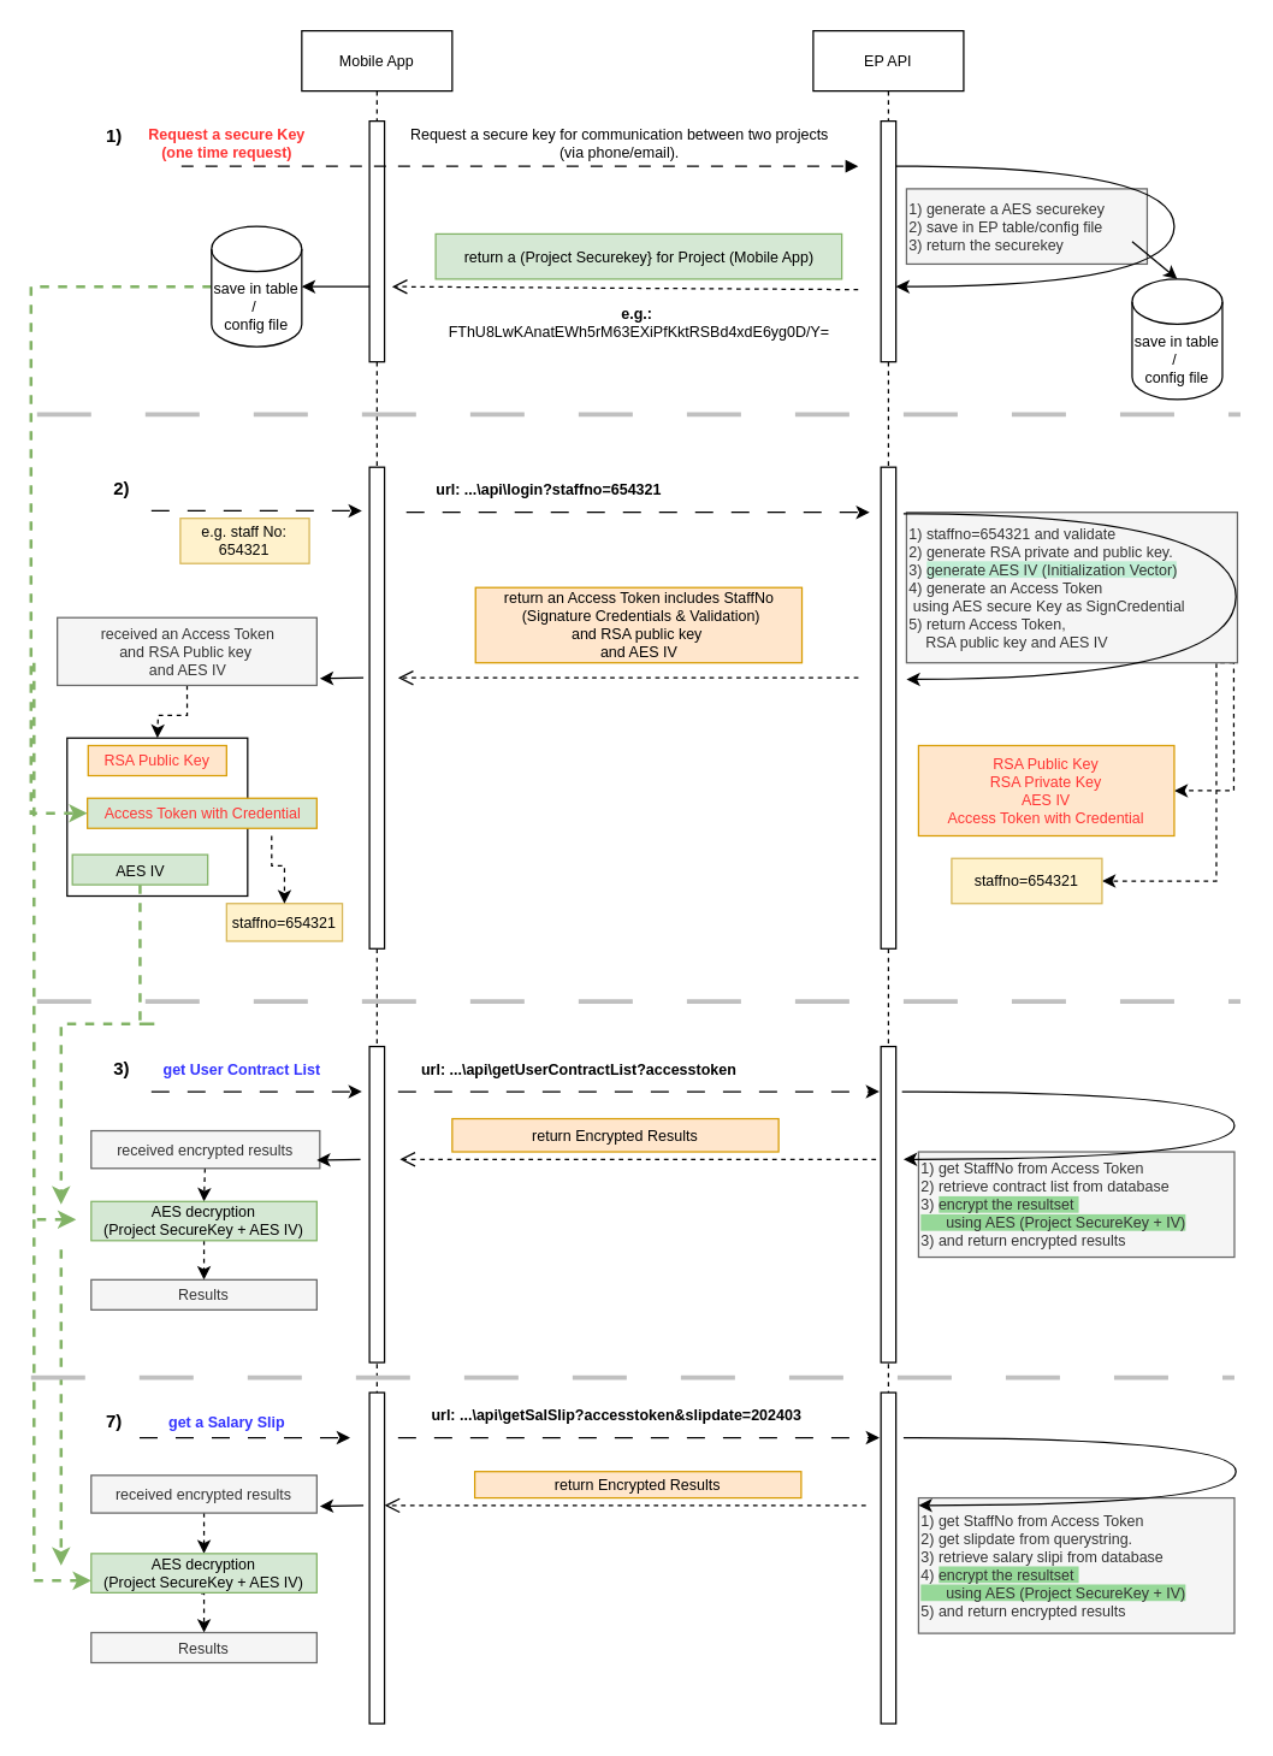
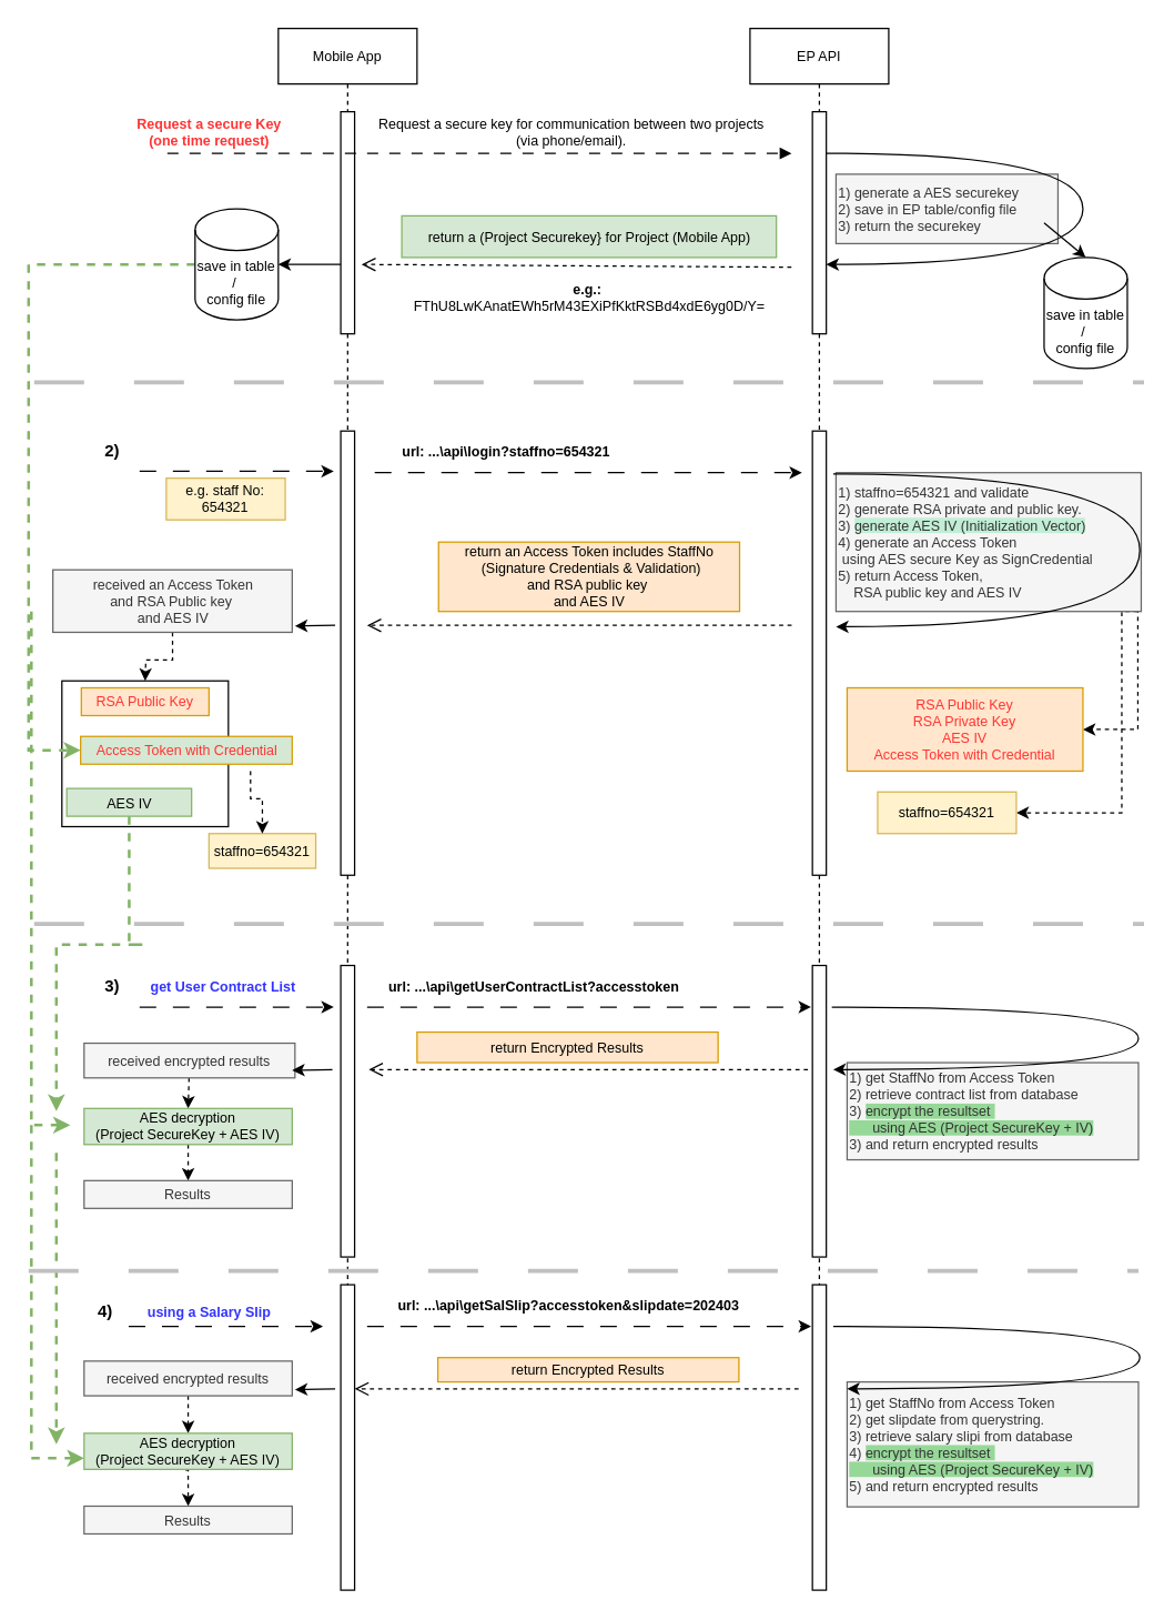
- <mxCell id="34" value="1)" style="text;html=1;align=center;verticalAlign=middle;resizable=0;points=[];autosize=1;strokeColor=none;fillColor=none;fontStyle=1" parent="1" vertex="1"><mxGeometry x="60" y="75" width="30" height="30" as="geometry" /></mxCell>
- <mxCell id="19" value="&lt;b style=&quot;font-size: 10px;&quot;&gt;e.g.:&amp;nbsp;&lt;/b&gt;&lt;br style=&quot;font-size: 10px;&quot;&gt;&lt;font style=&quot;font-size: 10px;&quot;&gt;FThU8LwKAnatEWh5rM63EXiPfKktRSBd4xdE6yg0D/Y=&lt;/font&gt;&lt;div style=&quot;font-size: 10px;&quot;&gt;&lt;br style=&quot;font-size: 10px;&quot;&gt;&lt;/div&gt;" style="text;html=1;align=center;verticalAlign=middle;resizable=0;points=[];autosize=1;strokeColor=none;fillColor=none;fontSize=10;" parent="1" vertex="1"><mxGeometry x="279" y="195" width="290" height="50" as="geometry" /></mxCell>
+ <mxCell id="19" value="&lt;b style=&quot;font-size: 10px;&quot;&gt;e.g.:&amp;nbsp;&lt;/b&gt;&lt;br style=&quot;font-size: 10px;&quot;&gt;&lt;font style=&quot;font-size: 10px;&quot;&gt;FThU8LwKAnatEWh5rM43EXiPfKktRSBd4xdE6yg0D/Y=&lt;/font&gt;&lt;div style=&quot;font-size: 10px;&quot;&gt;&lt;br style=&quot;font-size: 10px;&quot;&gt;&lt;/div&gt;" style="text;html=1;align=center;verticalAlign=middle;resizable=0;points=[];autosize=1;strokeColor=none;fillColor=none;fontSize=10;" parent="1" vertex="1"><mxGeometry x="279" y="195" width="290" height="50" as="geometry" /></mxCell>
- <mxCell id="67" value="&lt;b&gt;7)&lt;/b&gt;" style="text;html=1;align=center;verticalAlign=middle;resizable=0;points=[];autosize=1;strokeColor=none;fillColor=none;" parent="1" vertex="1"><mxGeometry x="60" y="930" width="30" height="30" as="geometry" /></mxCell>
+ <mxCell id="67" value="&lt;b&gt;4)&lt;/b&gt;" style="text;html=1;align=center;verticalAlign=middle;resizable=0;points=[];autosize=1;strokeColor=none;fillColor=none;" parent="1" vertex="1"><mxGeometry x="60" y="930" width="30" height="30" as="geometry" /></mxCell>
- <mxCell id="68" value="get a Salary Slip" style="text;html=1;align=center;verticalAlign=middle;resizable=0;points=[];autosize=1;strokeColor=none;fillColor=none;fontSize=10;fontStyle=1;fontColor=#3333FF;" parent="1" vertex="1"><mxGeometry x="100" y="930" width="100" height="30" as="geometry" /></mxCell>
+ <mxCell id="68" value="using a Salary Slip" style="text;html=1;align=center;verticalAlign=middle;resizable=0;points=[];autosize=1;strokeColor=none;fillColor=none;fontSize=10;fontStyle=1;fontColor=#3333FF;" parent="1" vertex="1"><mxGeometry x="100" y="930" width="100" height="30" as="geometry" /></mxCell>
